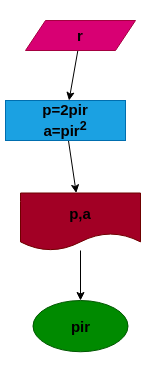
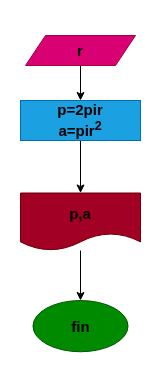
- <mxCell id="3" value="&lt;b&gt;&lt;font color=&quot;#040101&quot; style=&quot;font-size: 15px;&quot;&gt;r&lt;/font&gt;&lt;/b&gt;" style="shape=parallelogram;perimeter=parallelogramPerimeter;whiteSpace=wrap;html=1;fixedSize=1;fillColor=#d80073;fontColor=#ffffff;strokeColor=#A50040;" vertex="1" parent="1"><mxGeometry x="25" y="20" width="110" height="30" as="geometry" /></mxCell>
+ <mxCell id="3" value="&lt;b&gt;&lt;font color=&quot;#040101&quot; style=&quot;font-size: 15px;&quot;&gt;r&lt;/font&gt;&lt;/b&gt;" style="shape=parallelogram;perimeter=parallelogramPerimeter;whiteSpace=wrap;html=1;fixedSize=1;fillColor=#d80073;fontColor=#ffffff;strokeColor=#A50040;" vertex="1" parent="1"><mxGeometry x="25" y="35" width="110" height="30" as="geometry" /></mxCell>
- <mxCell id="5" value="&lt;font color=&quot;#050000&quot; style=&quot;font-size: 15px;&quot;&gt;&lt;b&gt;p=2pir&lt;br&gt;a=pir&lt;sup&gt;2&lt;/sup&gt;&lt;/b&gt;&lt;/font&gt;" style="whiteSpace=wrap;html=1;fillColor=#1ba1e2;fontColor=#ffffff;strokeColor=#006EAF;" vertex="1" parent="1"><mxGeometry x="5" y="100" width="120" height="40" as="geometry" /></mxCell>
+ <mxCell id="5" value="&lt;font color=&quot;#050000&quot; style=&quot;font-size: 15px;&quot;&gt;&lt;b&gt;p=2pir&lt;br&gt;a=pir&lt;sup&gt;2&lt;/sup&gt;&lt;/b&gt;&lt;/font&gt;" style="whiteSpace=wrap;html=1;fillColor=#1ba1e2;fontColor=#ffffff;strokeColor=#006EAF;" vertex="1" parent="1"><mxGeometry x="20" y="100" width="120" height="40" as="geometry" /></mxCell>
- <mxCell id="8" value="&lt;b&gt;&lt;font color=&quot;#000000&quot; style=&quot;font-size: 15px;&quot;&gt;pir&lt;/font&gt;&lt;/b&gt;" style="ellipse;whiteSpace=wrap;html=1;fillColor=#008a00;fontColor=#ffffff;strokeColor=#005700;" vertex="1" parent="1"><mxGeometry x="32.5" y="300" width="95" height="51.25" as="geometry" /></mxCell>
+ <mxCell id="8" value="&lt;b&gt;&lt;font color=&quot;#000000&quot; style=&quot;font-size: 15px;&quot;&gt;fin&lt;/font&gt;&lt;/b&gt;" style="ellipse;whiteSpace=wrap;html=1;fillColor=#008a00;fontColor=#ffffff;strokeColor=#005700;" vertex="1" parent="1"><mxGeometry x="32.5" y="300" width="95" height="51.25" as="geometry" /></mxCell>
